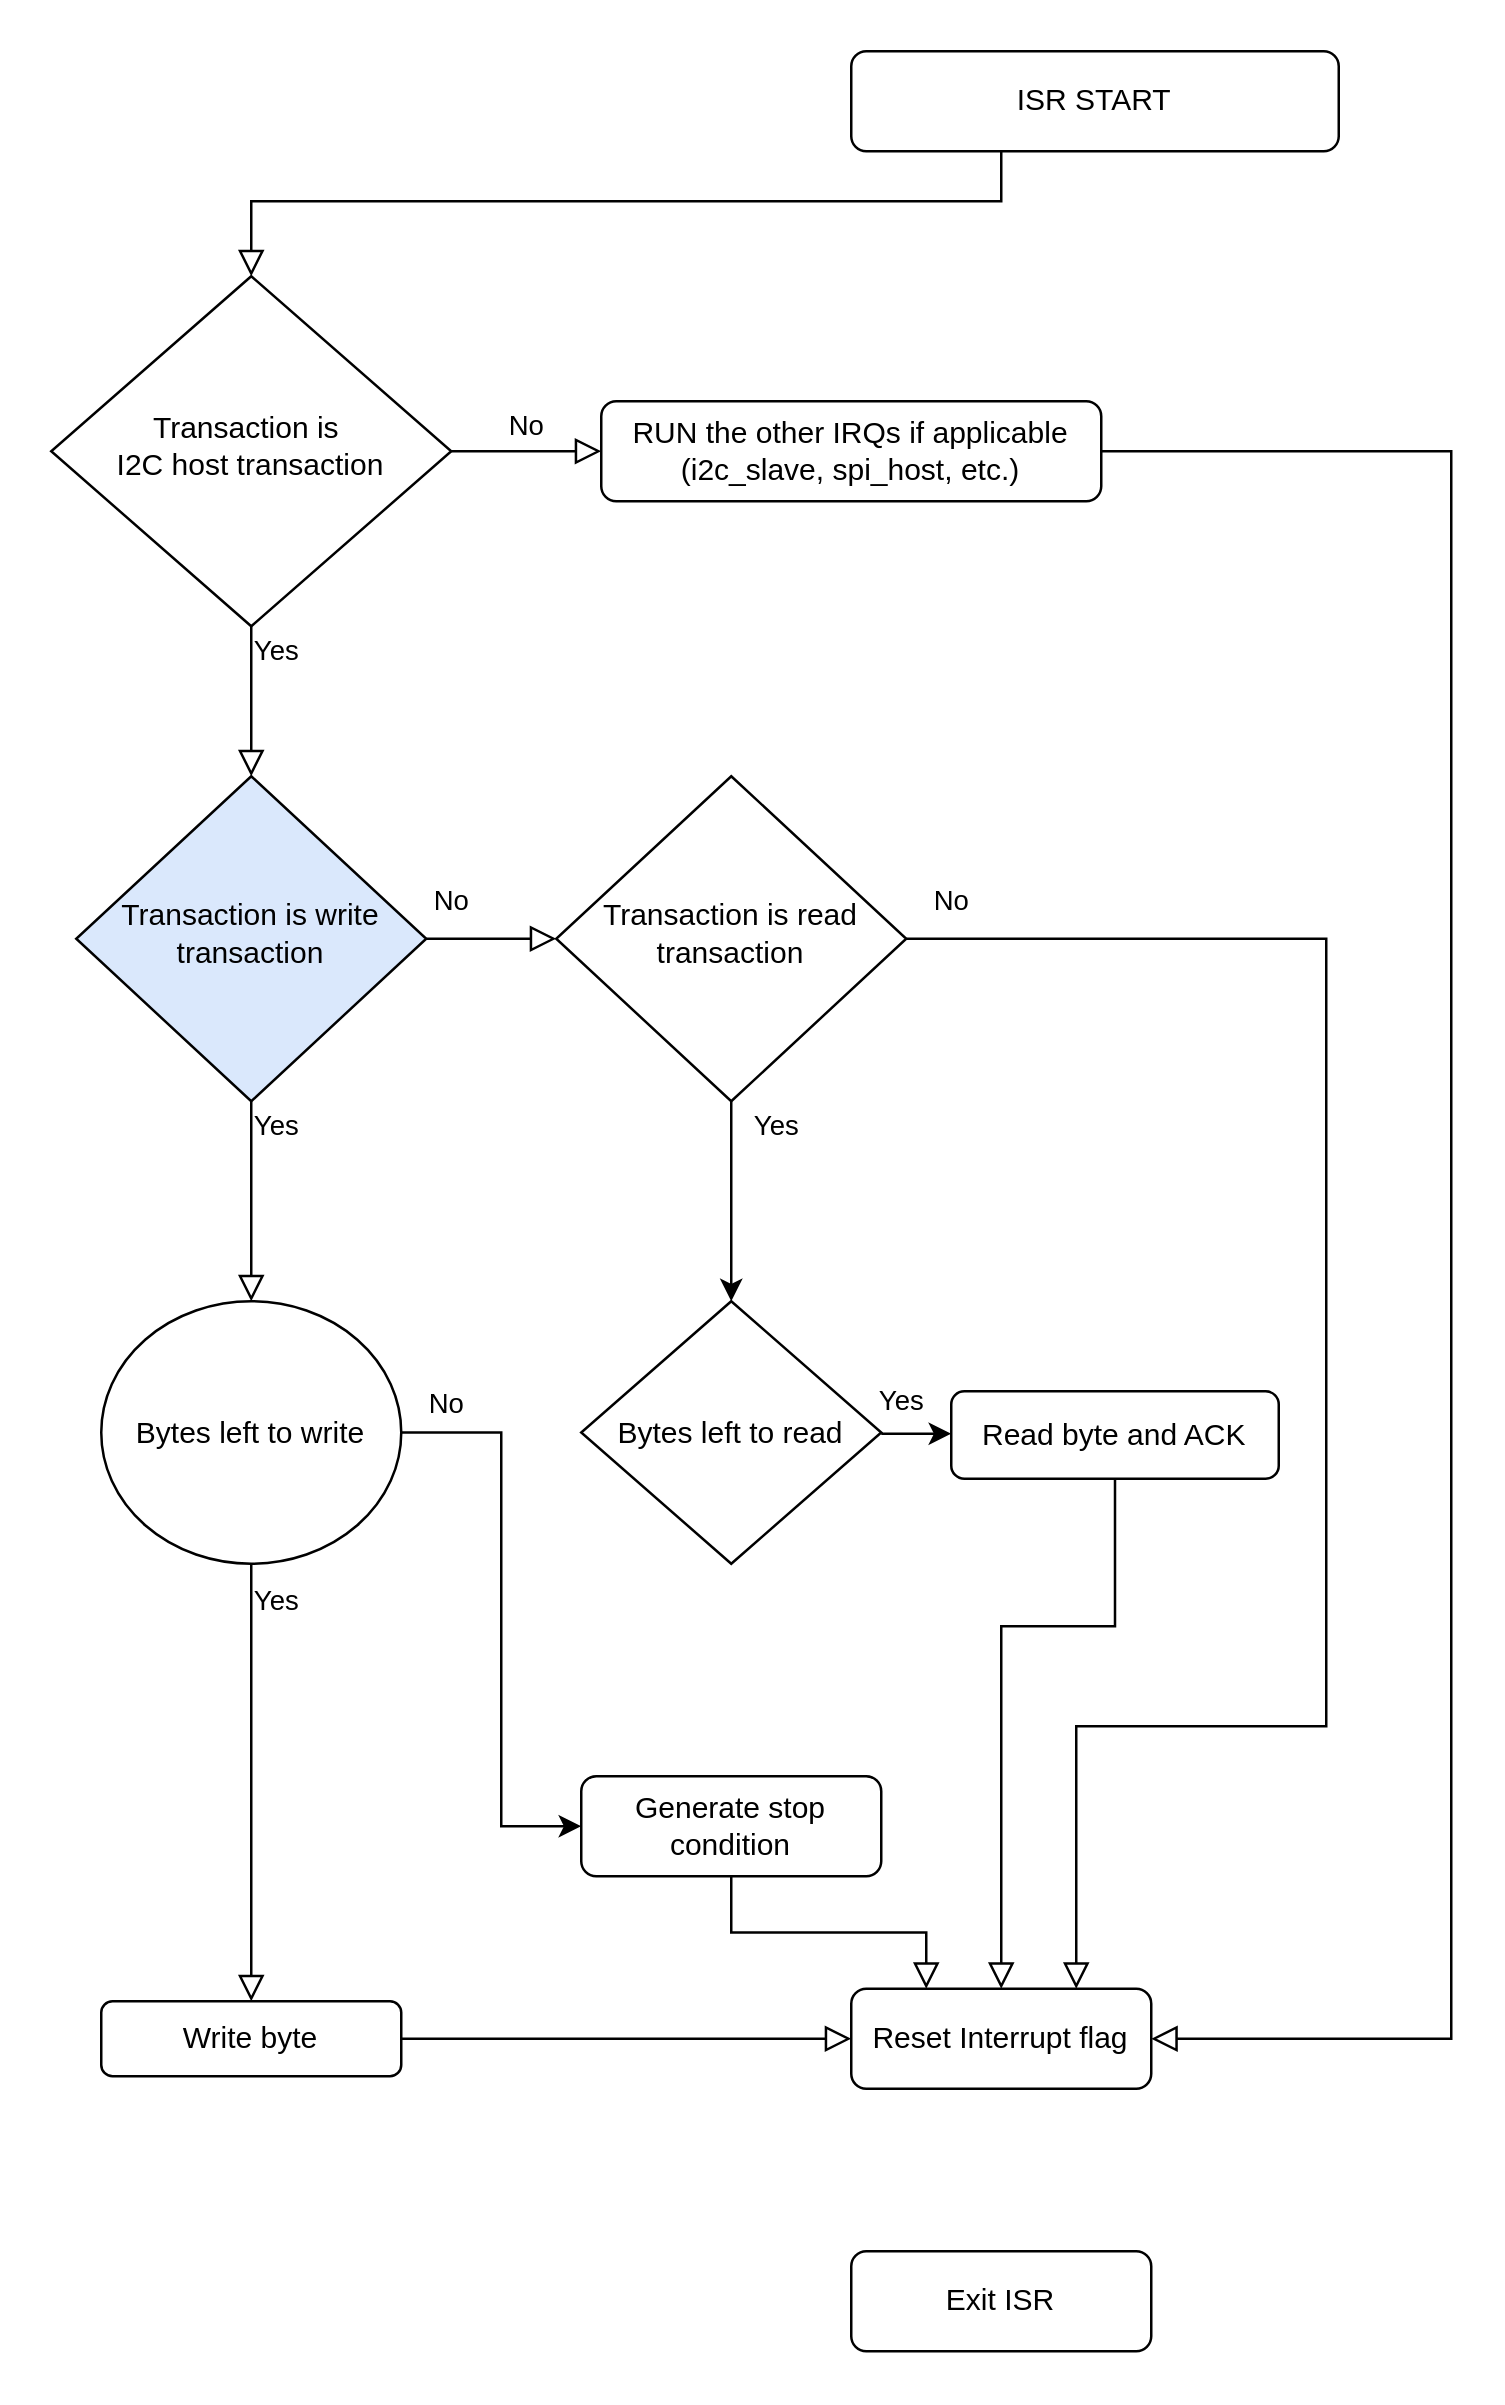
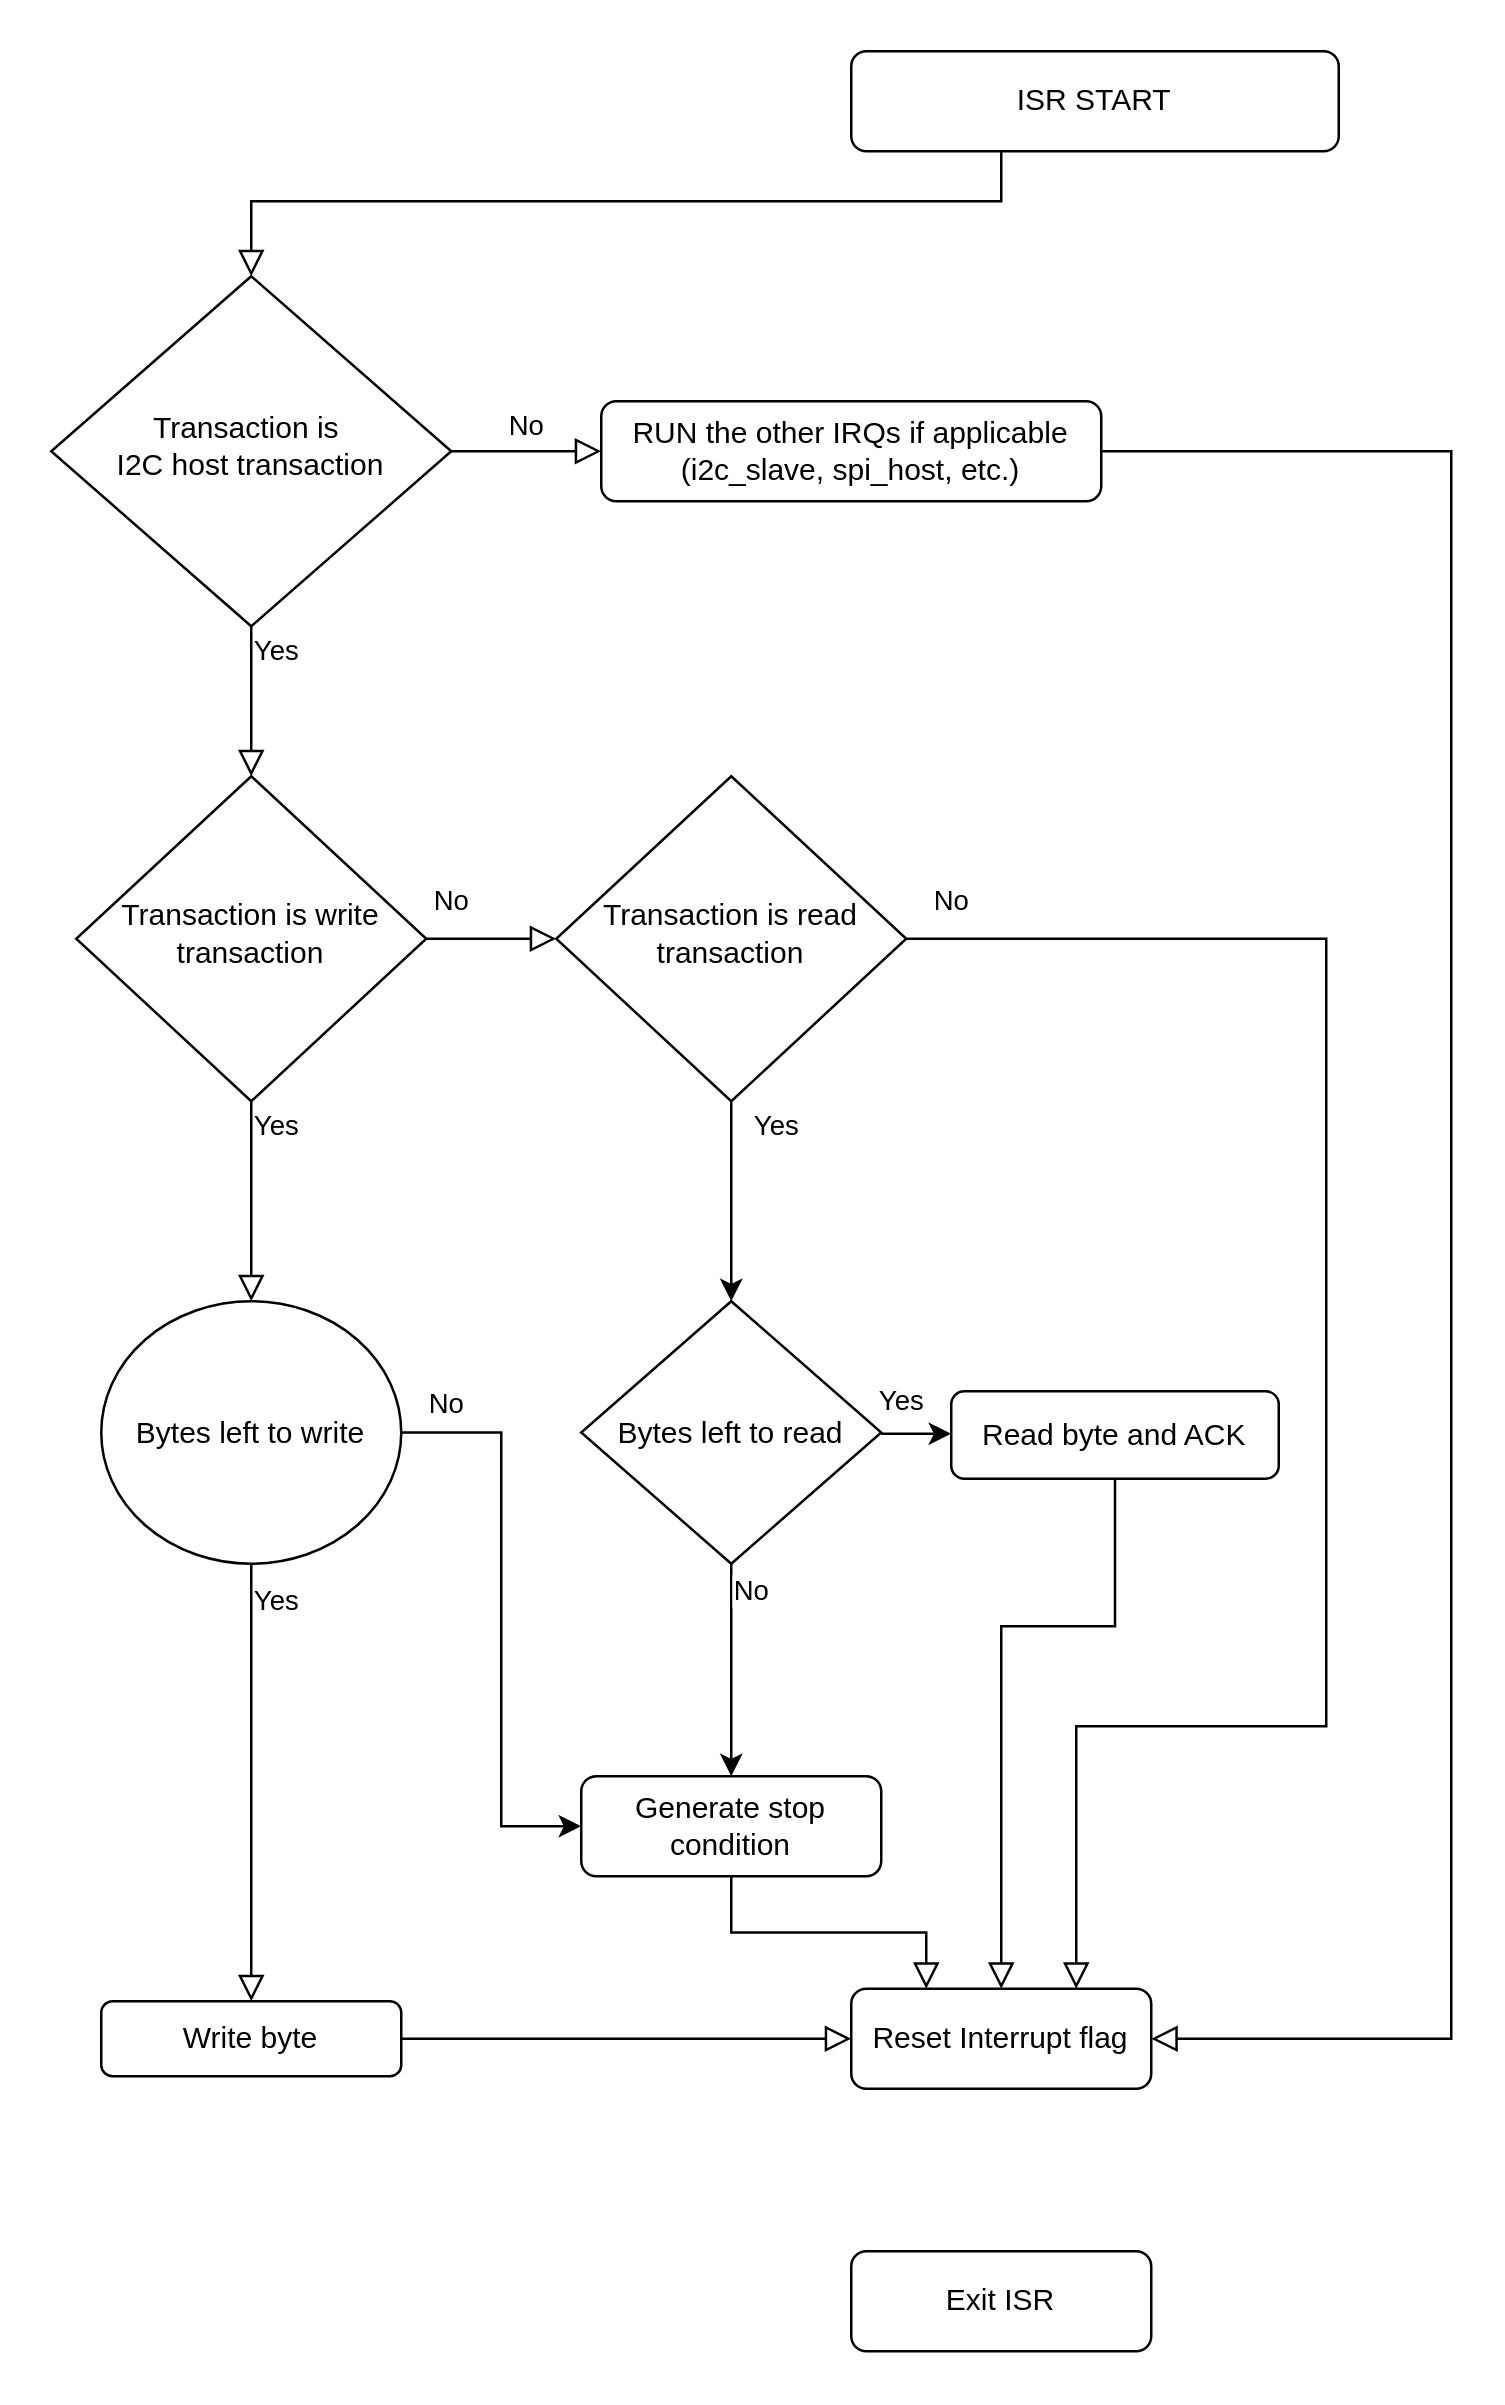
- <mxCell id="9" value="Transaction is write transaction" style="rhombus;whiteSpace=wrap;html=1;shadow=0;fontFamily=Helvetica;fontSize=12;align=center;strokeWidth=1;spacing=6;spacingTop=-4;fillColor=#dae8fc;" parent="1" vertex="1"><mxGeometry x="30" y="310" width="140" height="130" as="geometry" /></mxCell>
+ <mxCell id="9" value="Transaction is write transaction" style="rhombus;whiteSpace=wrap;html=1;shadow=0;fontFamily=Helvetica;fontSize=12;align=center;strokeWidth=1;spacing=6;spacingTop=-4;" parent="1" vertex="1"><mxGeometry x="30" y="310" width="140" height="130" as="geometry" /></mxCell>
+ <mxCell id="23" value="No" style="edgeStyle=orthogonalEdgeStyle;rounded=0;orthogonalLoop=1;jettySize=auto;html=1;exitX=0.5;exitY=1;exitDx=0;exitDy=0;entryX=0.5;entryY=0;entryDx=0;entryDy=0;" edge="1" parent="1" source="24" target="17"><mxGeometry x="-0.734" y="8" relative="1" as="geometry"><mxPoint as="offset" /></mxGeometry></mxCell>
